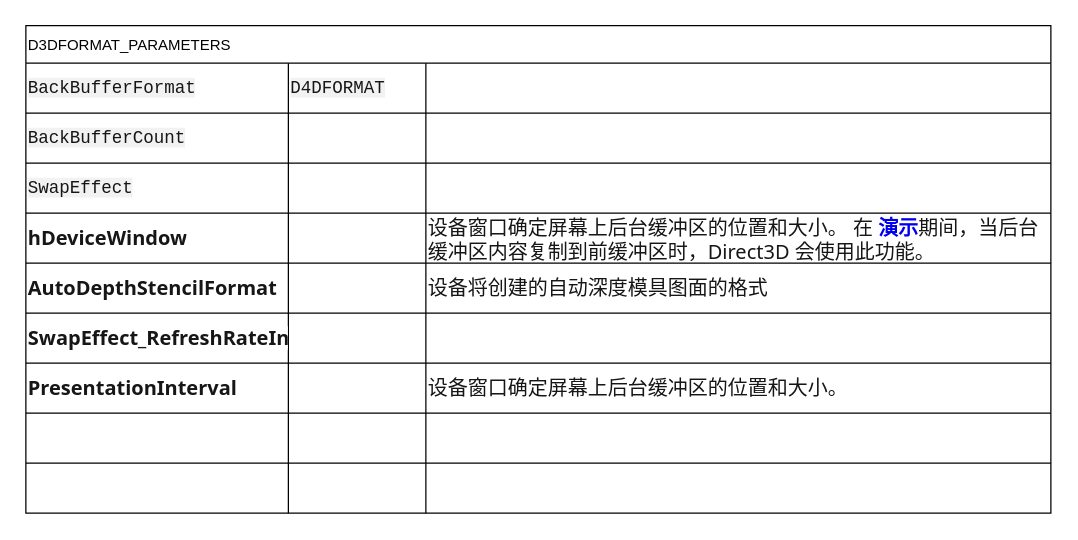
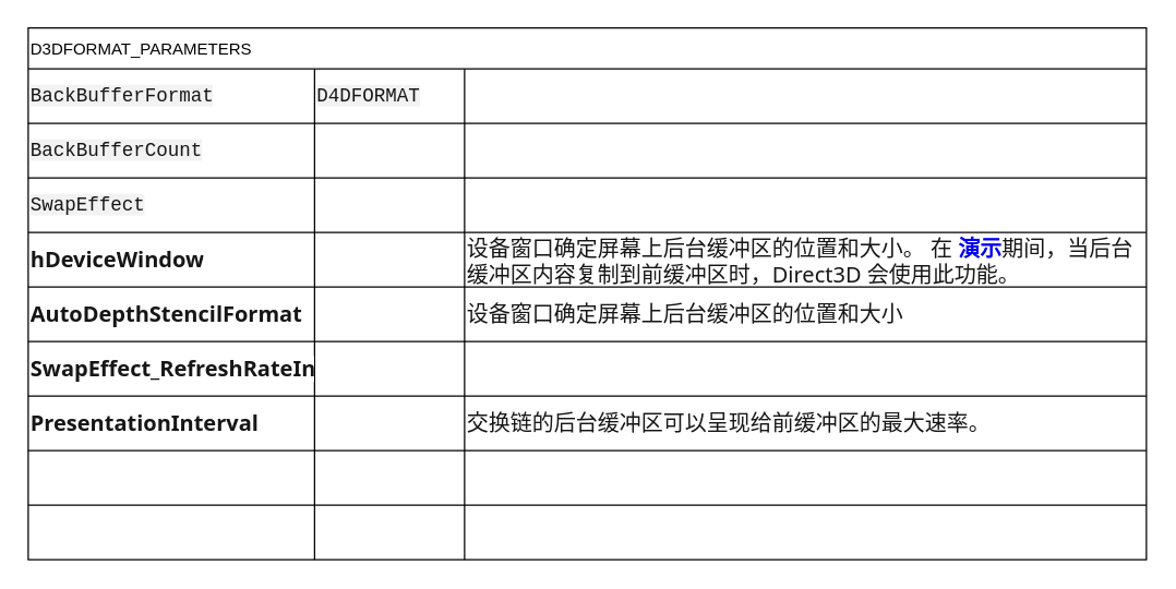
- <mxCell id="22" value="&lt;span style=&quot;color: rgb(22, 22, 22); font-family: &amp;quot;Segoe UI&amp;quot;, SegoeUI, &amp;quot;Helvetica Neue&amp;quot;, Helvetica, Arial, sans-serif; font-size: 16px; background-color: rgb(255, 255, 255);&quot;&gt;设备将创建的自动深度模具图面的格式&lt;/span&gt;" style="shape=partialRectangle;html=1;whiteSpace=wrap;connectable=0;overflow=hidden;fillColor=none;top=0;left=0;bottom=0;right=0;pointerEvents=1;align=left;" vertex="1" parent="19"><mxGeometry x="320" width="500" height="40" as="geometry"><mxRectangle width="500" height="40" as="alternateBounds" /></mxGeometry></mxCell>
+ <mxCell id="22" value="&lt;span style=&quot;color: rgb(22, 22, 22); font-family: &amp;quot;Segoe UI&amp;quot;, SegoeUI, &amp;quot;Helvetica Neue&amp;quot;, Helvetica, Arial, sans-serif; font-size: 16px; background-color: rgb(255, 255, 255);&quot;&gt;设备窗口确定屏幕上后台缓冲区的位置和大小&lt;/span&gt;" style="shape=partialRectangle;html=1;whiteSpace=wrap;connectable=0;overflow=hidden;fillColor=none;top=0;left=0;bottom=0;right=0;pointerEvents=1;align=left;" vertex="1" parent="19"><mxGeometry x="320" width="500" height="40" as="geometry"><mxRectangle width="500" height="40" as="alternateBounds" /></mxGeometry></mxCell>
- <mxCell id="30" value="&lt;span style=&quot;color: rgb(22, 22, 22); font-family: &amp;quot;Segoe UI&amp;quot;, SegoeUI, &amp;quot;Helvetica Neue&amp;quot;, Helvetica, Arial, sans-serif; font-size: 16px; background-color: rgb(255, 255, 255);&quot;&gt;设备窗口确定屏幕上后台缓冲区的位置和大小。&lt;/span&gt;" style="shape=partialRectangle;html=1;whiteSpace=wrap;connectable=0;overflow=hidden;fillColor=none;top=0;left=0;bottom=0;right=0;pointerEvents=1;align=left;" vertex="1" parent="27"><mxGeometry x="320" width="500" height="40" as="geometry"><mxRectangle width="500" height="40" as="alternateBounds" /></mxGeometry></mxCell>
+ <mxCell id="30" value="&lt;span style=&quot;color: rgb(22, 22, 22); font-family: &amp;quot;Segoe UI&amp;quot;, SegoeUI, &amp;quot;Helvetica Neue&amp;quot;, Helvetica, Arial, sans-serif; font-size: 16px; background-color: rgb(255, 255, 255);&quot;&gt;交换链的后台缓冲区可以呈现给前缓冲区的最大速率。&lt;/span&gt;" style="shape=partialRectangle;html=1;whiteSpace=wrap;connectable=0;overflow=hidden;fillColor=none;top=0;left=0;bottom=0;right=0;pointerEvents=1;align=left;" vertex="1" parent="27"><mxGeometry x="320" width="500" height="40" as="geometry"><mxRectangle width="500" height="40" as="alternateBounds" /></mxGeometry></mxCell>
